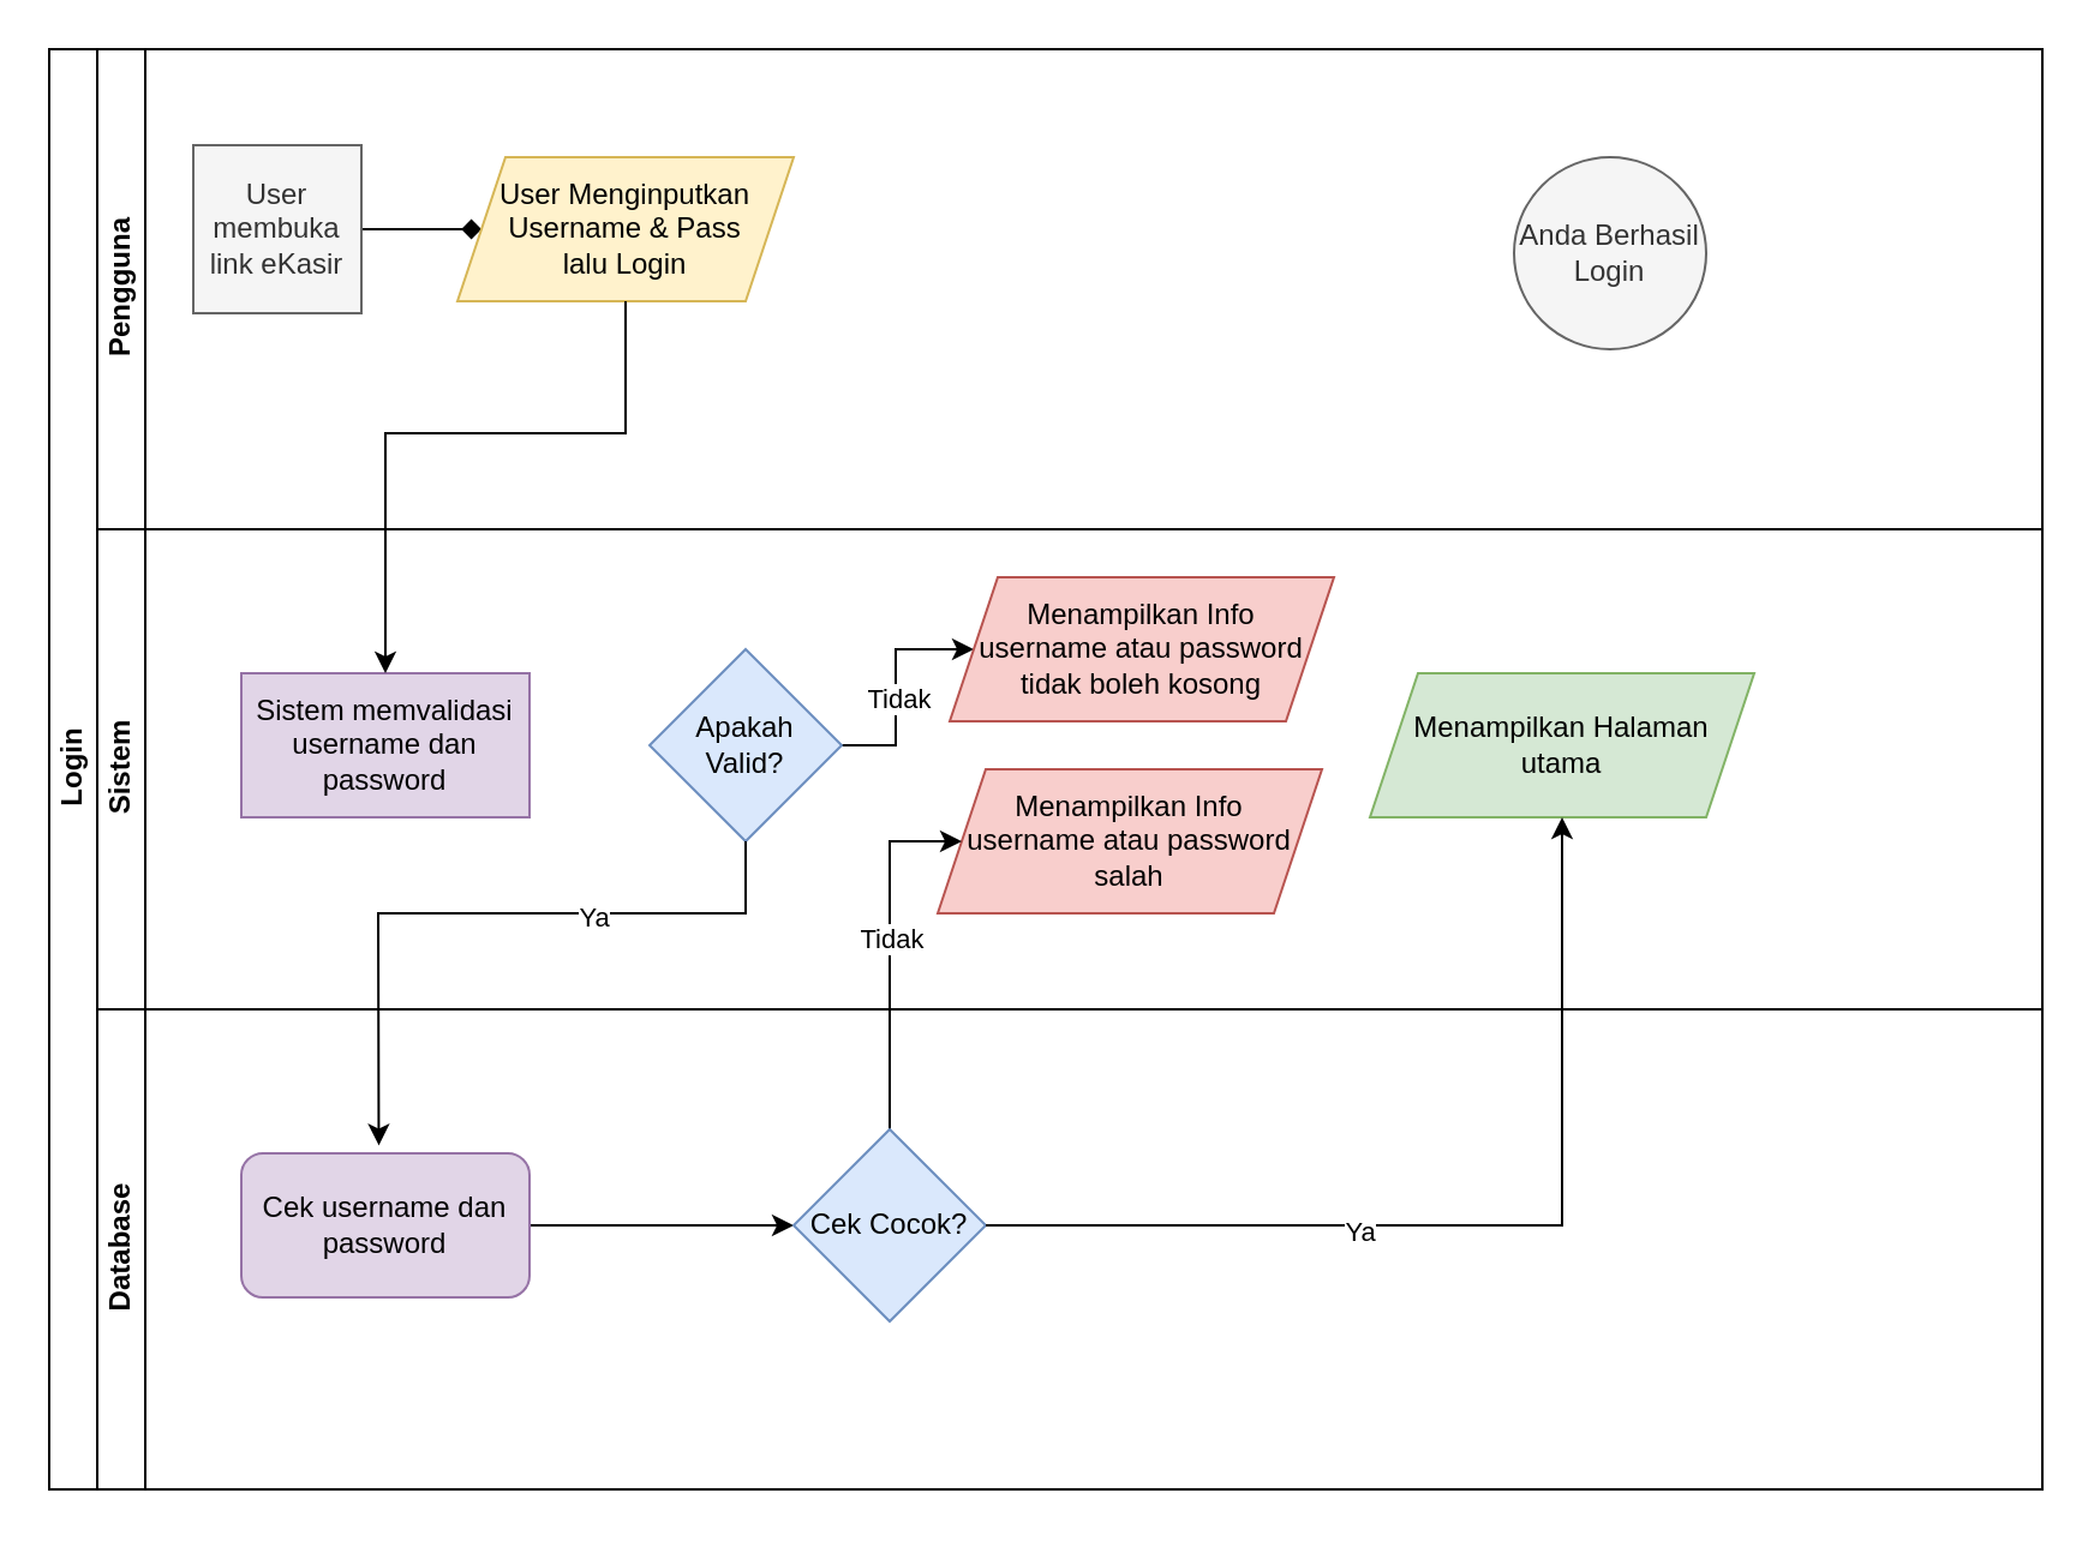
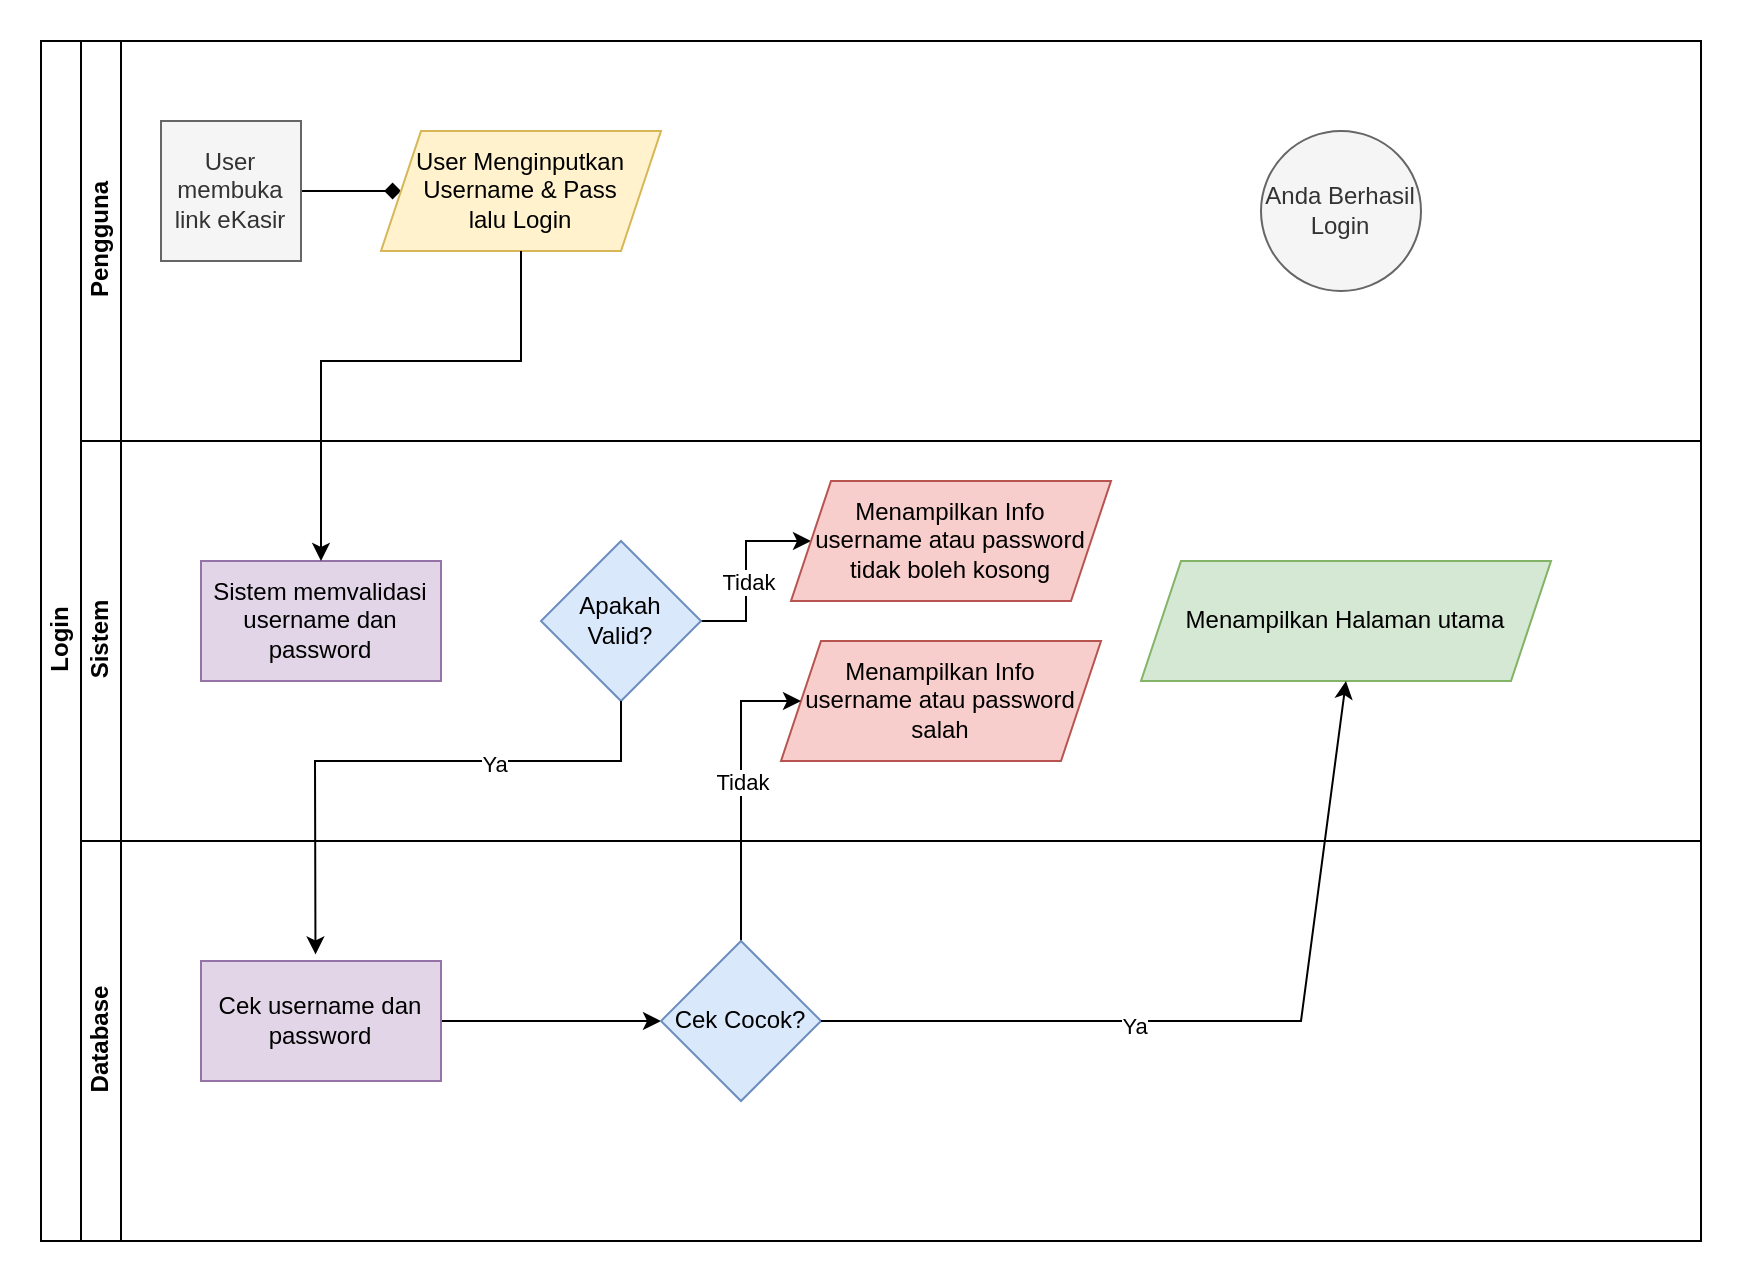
- <mxCell id="15" value="Menampilkan Halaman utama" style="shape=parallelogram;perimeter=parallelogramPerimeter;whiteSpace=wrap;html=1;fixedSize=1;fillColor=#d5e8d4;strokeColor=#82b366;" vertex="1" parent="8"><mxGeometry x="530" y="60" width="160" height="60" as="geometry" /></mxCell>
+ <mxCell id="15" value="Menampilkan Halaman utama" style="shape=parallelogram;perimeter=parallelogramPerimeter;whiteSpace=wrap;html=1;fixedSize=1;fillColor=#d5e8d4;strokeColor=#82b366;" vertex="1" parent="8"><mxGeometry x="530" y="60" width="205" height="60" as="geometry" /></mxCell>
- <mxCell id="23" value="Cek username dan password" style="whiteSpace=wrap;html=1;fillColor=#e1d5e7;strokeColor=#9673a6;rounded=1;" vertex="1" parent="21"><mxGeometry x="60" y="60" width="120" height="60" as="geometry" /></mxCell>
+ <mxCell id="23" value="Cek username dan password" style="rounded=0;whiteSpace=wrap;html=1;fillColor=#e1d5e7;strokeColor=#9673a6;" vertex="1" parent="21"><mxGeometry x="60" y="60" width="120" height="60" as="geometry" /></mxCell>
